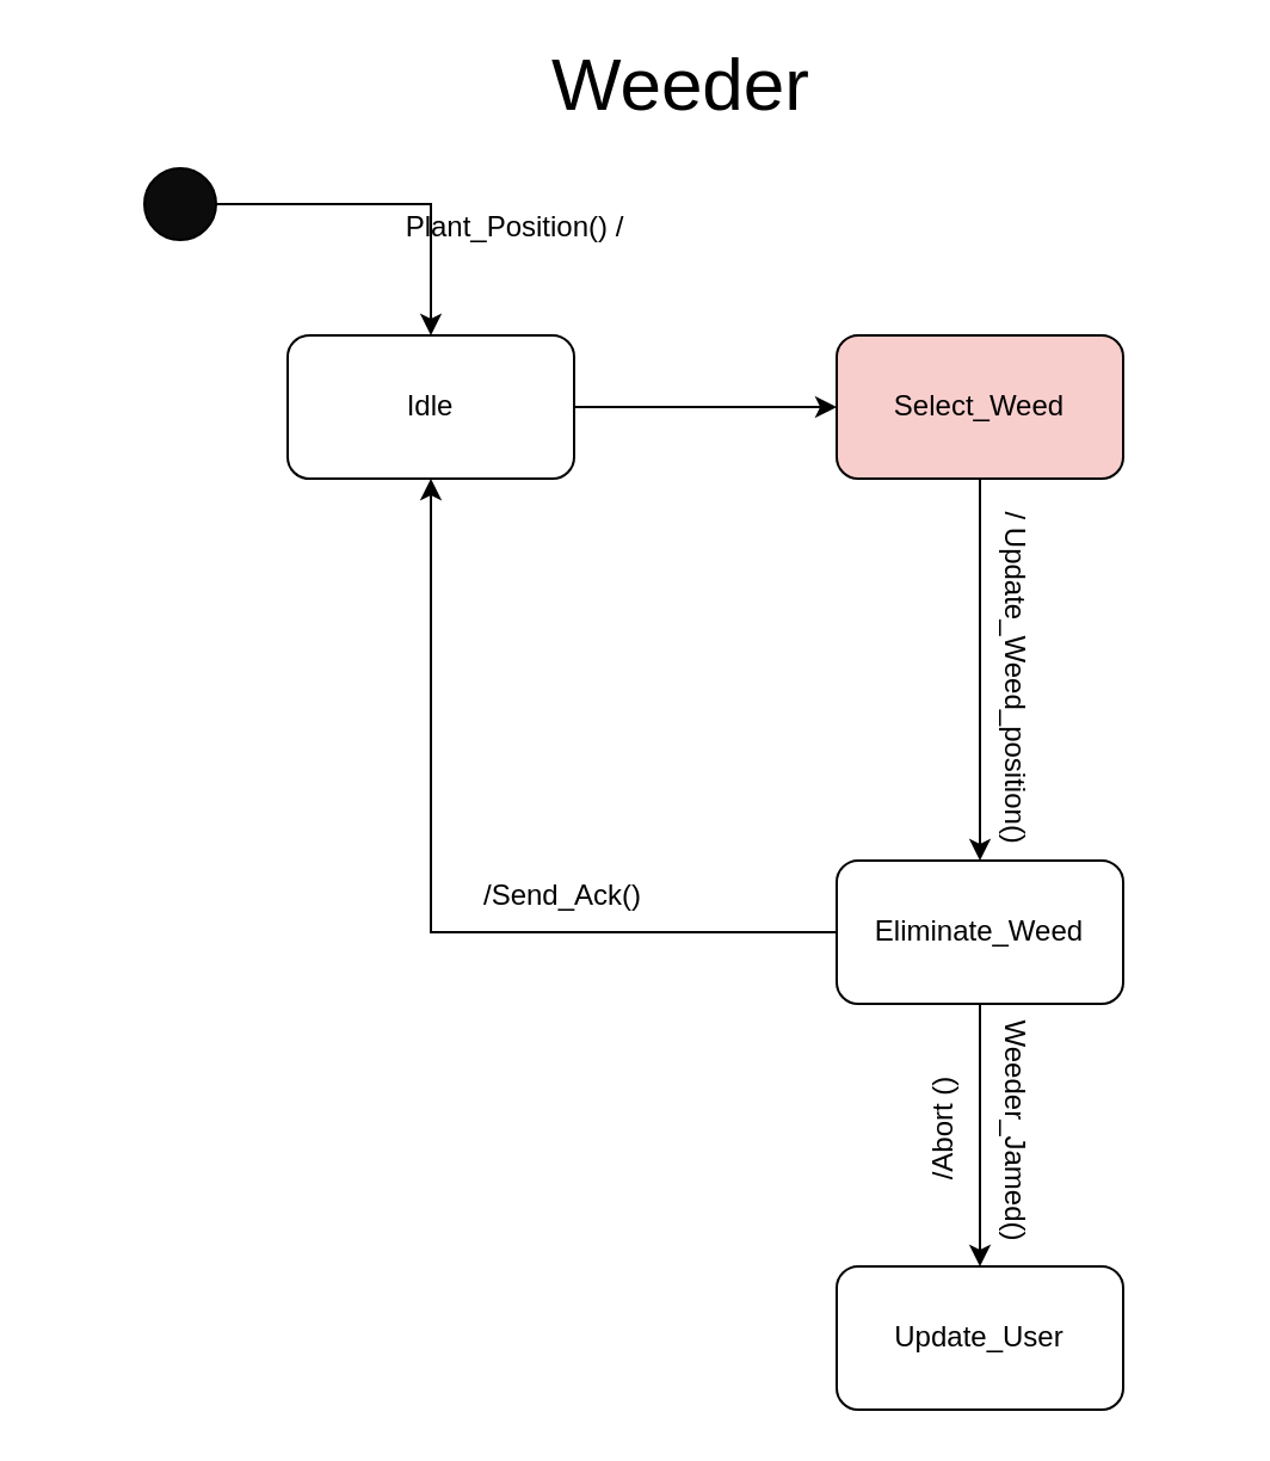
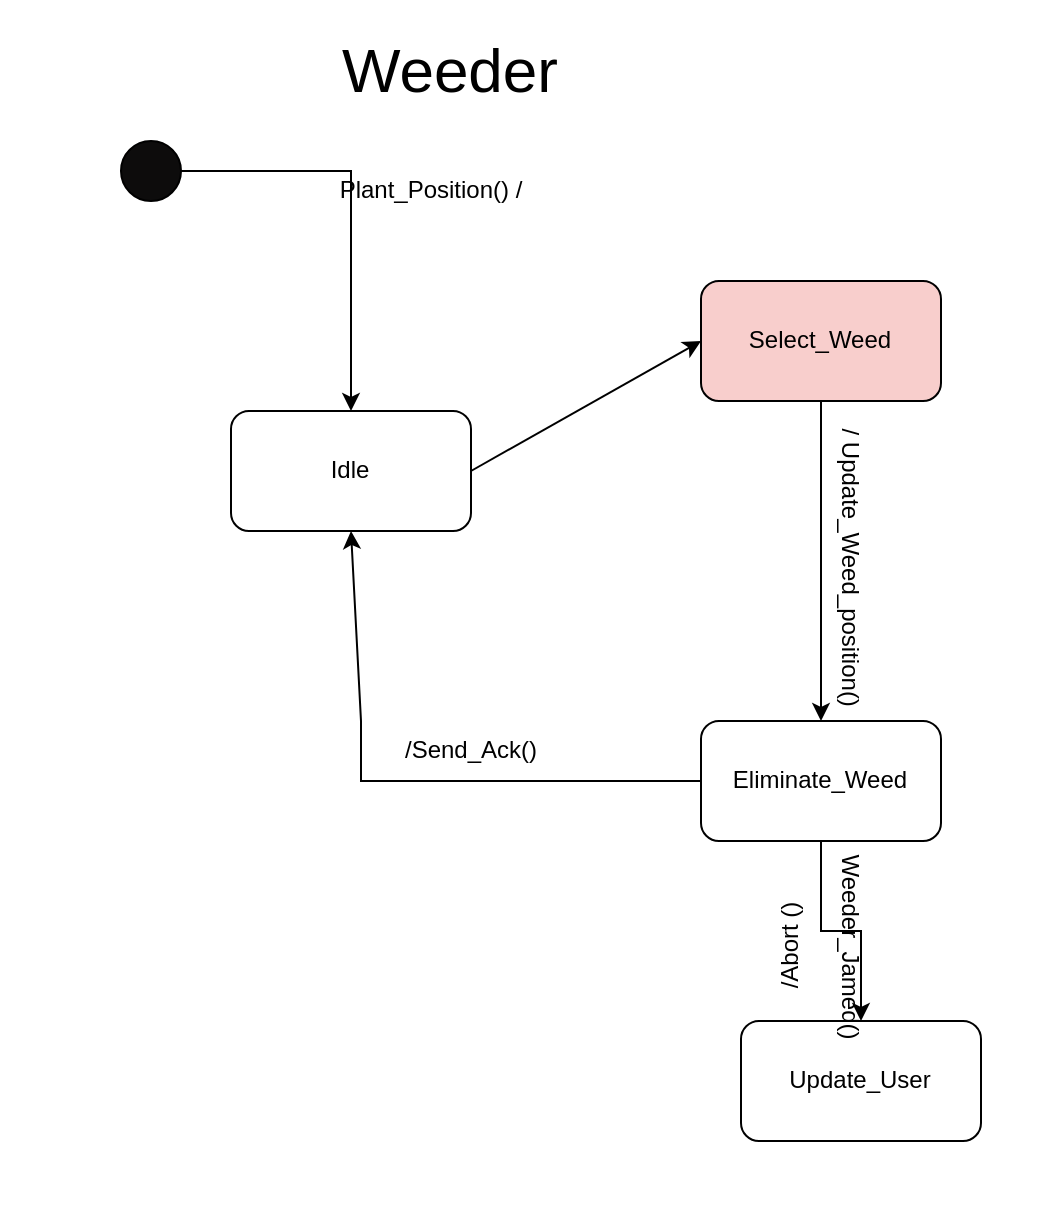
- <mxCell id="2" value="Weeder" style="text;html=1;strokeColor=none;fillColor=none;align=center;verticalAlign=middle;whiteSpace=wrap;rounded=0;fontSize=31;" vertex="1" parent="1"><mxGeometry x="80" y="20" width="410" height="30" as="geometry" /></mxCell>
+ <mxCell id="2" value="Weeder" style="text;html=1;strokeColor=none;fillColor=none;align=center;verticalAlign=middle;whiteSpace=wrap;rounded=0;fontSize=31;" vertex="1" parent="1"><mxGeometry x="20" y="20" width="410" height="30" as="geometry" /></mxCell>
- <mxCell id="3" value="Idle" style="rounded=1;whiteSpace=wrap;html=1;" vertex="1" parent="1"><mxGeometry x="120" y="140" width="120" height="60" as="geometry" /></mxCell>
+ <mxCell id="3" value="Idle" style="rounded=1;whiteSpace=wrap;html=1;" vertex="1" parent="1"><mxGeometry x="115" y="205" width="120" height="60" as="geometry" /></mxCell>
- <mxCell id="15" value="Update_User" style="rounded=1;whiteSpace=wrap;html=1;" vertex="1" parent="1"><mxGeometry x="350" y="530" width="120" height="60" as="geometry" /></mxCell>
+ <mxCell id="15" value="Update_User" style="rounded=1;whiteSpace=wrap;html=1;" vertex="1" parent="1"><mxGeometry x="370" y="510" width="120" height="60" as="geometry" /></mxCell>
